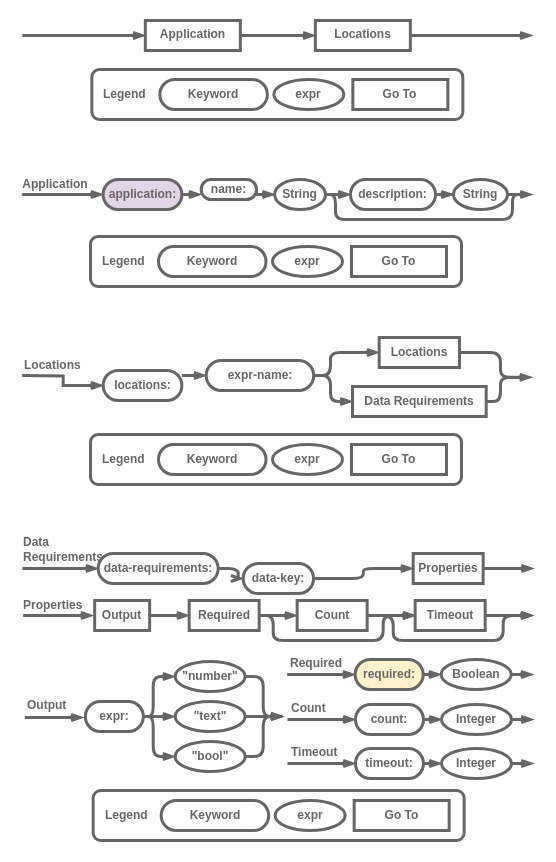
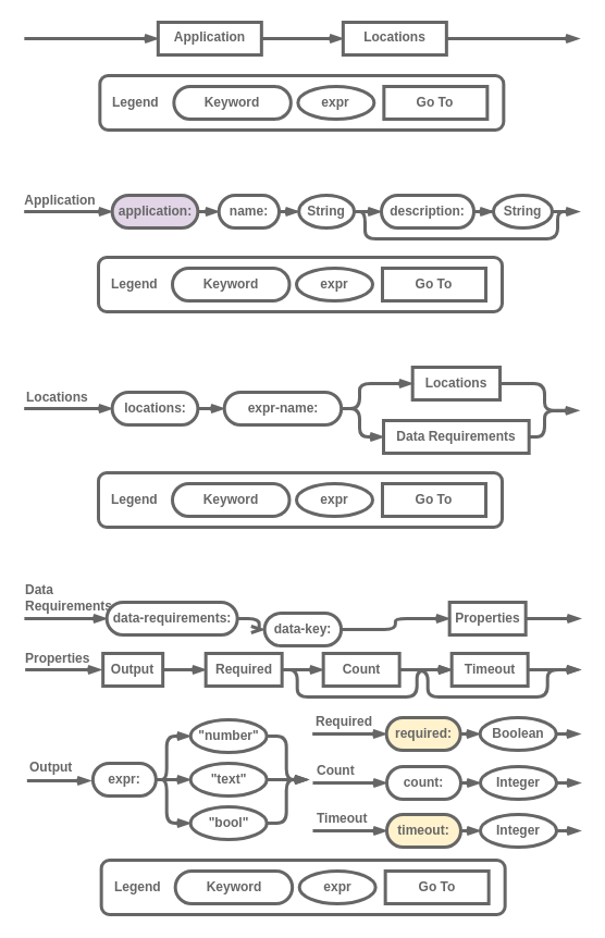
- <mxCell id="35" value="&lt;b style=&quot;border-color: var(--border-color); color: rgb(51, 51, 51);&quot;&gt;&lt;font style=&quot;border-color: var(--border-color);&quot; color=&quot;#666666&quot;&gt;name:&lt;/font&gt;&lt;/b&gt;" style="rounded=1;whiteSpace=wrap;html=1;strokeColor=#666666;fontFamily=Helvetica;fontSize=12;fontColor=#143642;fillColor=#ffffff;arcSize=50;fontStyle=0;shadow=0;labelBackgroundColor=none;verticalAlign=middle;strokeWidth=3;" parent="31" vertex="1"><mxGeometry x="179" y="10" width="55.31" height="20" as="geometry" /></mxCell>
+ <mxCell id="35" value="&lt;b style=&quot;border-color: var(--border-color); color: rgb(51, 51, 51);&quot;&gt;&lt;font style=&quot;border-color: var(--border-color);&quot; color=&quot;#666666&quot;&gt;name:&lt;/font&gt;&lt;/b&gt;" style="rounded=1;whiteSpace=wrap;html=1;strokeColor=#666666;fontFamily=Helvetica;fontSize=12;fontColor=#143642;fillColor=#ffffff;arcSize=50;fontStyle=0;shadow=0;labelBackgroundColor=none;verticalAlign=middle;strokeWidth=3;" parent="31" vertex="1"><mxGeometry x="179" y="10" width="55.31" height="30" as="geometry" /></mxCell>
- <mxCell id="4" value="&lt;b style=&quot;border-color: var(--border-color);&quot;&gt;&lt;font style=&quot;border-color: var(--border-color);&quot; color=&quot;#666666&quot;&gt;locations:&lt;/font&gt;&lt;/b&gt;" style="rounded=1;whiteSpace=wrap;html=1;strokeColor=#666666;fontFamily=Helvetica;fontSize=12;fontColor=#143642;fillColor=#ffffff;arcSize=50;fontStyle=0;shadow=0;labelBackgroundColor=none;align=center;verticalAlign=middle;strokeWidth=3;" parent="2" vertex="1"><mxGeometry x="80.94" y="33" width="78.76" height="30" as="geometry" /></mxCell>
+ <mxCell id="4" value="&lt;b style=&quot;border-color: var(--border-color);&quot;&gt;&lt;font style=&quot;border-color: var(--border-color);&quot; color=&quot;#666666&quot;&gt;locations:&lt;/font&gt;&lt;/b&gt;" style="rounded=1;whiteSpace=wrap;html=1;strokeColor=#666666;fontFamily=Helvetica;fontSize=12;fontColor=#143642;fillColor=#ffffff;arcSize=50;fontStyle=0;shadow=0;labelBackgroundColor=none;align=center;verticalAlign=middle;strokeWidth=3;" parent="2" vertex="1"><mxGeometry x="80.94" y="23" width="78.76" height="30" as="geometry" /></mxCell>
- <mxCell id="93" value="&lt;font color=&quot;#666666&quot;&gt;&lt;b&gt;timeout:&lt;/b&gt;&lt;/font&gt;" style="rounded=1;whiteSpace=wrap;html=1;strokeColor=#666666;fontFamily=Helvetica;fontSize=12;fontColor=#143642;fillColor=#ffffff;arcSize=50;fontStyle=0;shadow=0;labelBackgroundColor=none;align=center;verticalAlign=middle;strokeWidth=3;container=0;" parent="90" vertex="1"><mxGeometry x="66.32" y="6" width="67.99" height="30" as="geometry" /></mxCell>
+ <mxCell id="93" value="&lt;font color=&quot;#666666&quot;&gt;&lt;b&gt;timeout:&lt;/b&gt;&lt;/font&gt;" style="rounded=1;whiteSpace=wrap;html=1;strokeColor=#666666;fontFamily=Helvetica;fontSize=12;fontColor=#143642;fillColor=#fff2cc;arcSize=50;fontStyle=0;shadow=0;labelBackgroundColor=none;align=center;verticalAlign=middle;strokeWidth=3;container=0;" parent="90" vertex="1"><mxGeometry x="66.32" y="6" width="67.99" height="30" as="geometry" /></mxCell>
